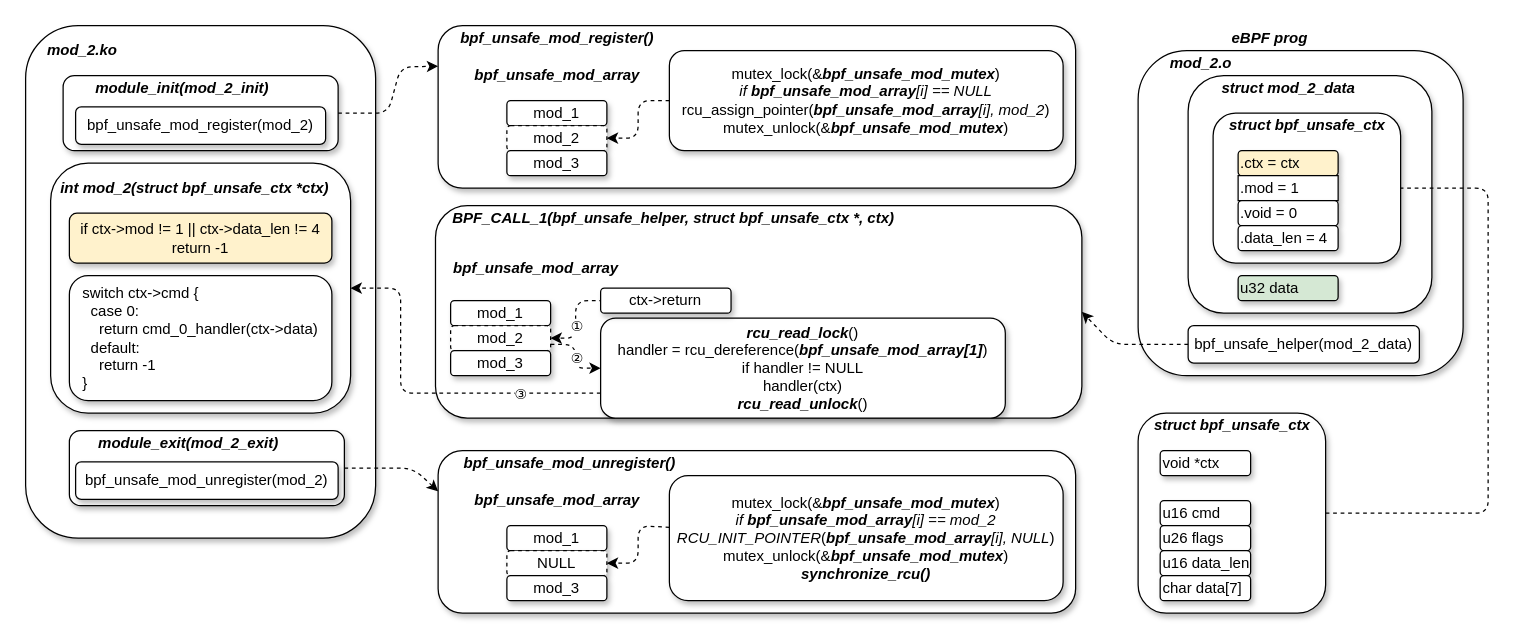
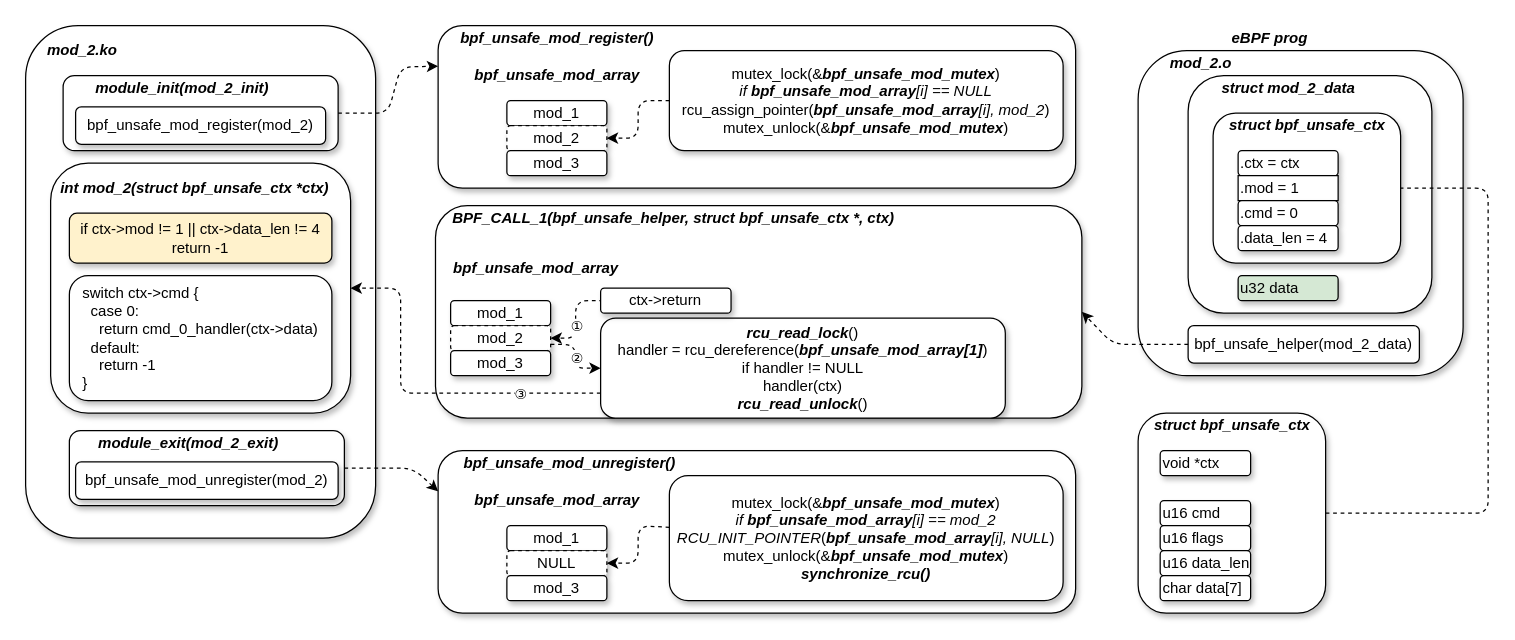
- <mxCell id="42" value="&lt;span&gt;.ctx = ctx&lt;/span&gt;" style="rounded=1;whiteSpace=wrap;html=1;shadow=1;align=left;fillColor=#fff2cc;" vertex="1" parent="39"><mxGeometry x="40" y="60" width="80" height="20" as="geometry" /></mxCell>
+ <mxCell id="42" value="&lt;span&gt;.ctx = ctx&lt;/span&gt;" style="rounded=1;whiteSpace=wrap;html=1;shadow=1;align=left;" vertex="1" parent="39"><mxGeometry x="40" y="60" width="80" height="20" as="geometry" /></mxCell>
- <mxCell id="45" value="&lt;span&gt;.void = 0&lt;/span&gt;" style="rounded=1;whiteSpace=wrap;html=1;shadow=1;align=left;" vertex="1" parent="39"><mxGeometry x="40" y="100" width="80" height="20" as="geometry" /></mxCell>
+ <mxCell id="45" value="&lt;span&gt;.cmd = 0&lt;/span&gt;" style="rounded=1;whiteSpace=wrap;html=1;shadow=1;align=left;" vertex="1" parent="39"><mxGeometry x="40" y="100" width="80" height="20" as="geometry" /></mxCell>
- <mxCell id="54" value="&lt;span&gt;u26 flags&lt;/span&gt;" style="rounded=1;whiteSpace=wrap;html=1;shadow=1;align=left;" vertex="1" parent="49"><mxGeometry x="17.65" y="90" width="72.35" height="20" as="geometry" /></mxCell>
+ <mxCell id="54" value="&lt;span&gt;u16 flags&lt;/span&gt;" style="rounded=1;whiteSpace=wrap;html=1;shadow=1;align=left;" vertex="1" parent="49"><mxGeometry x="17.65" y="90" width="72.35" height="20" as="geometry" /></mxCell>
